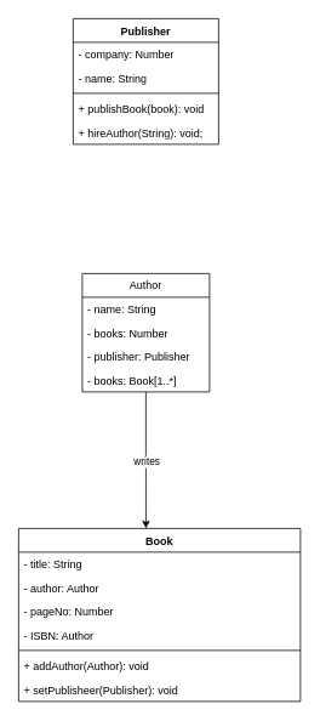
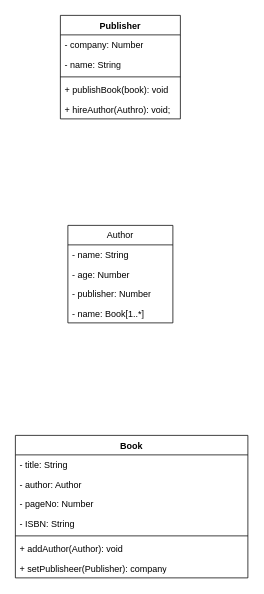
- <mxCell id="22" value="+ hireAuthor(String): void;" style="text;strokeColor=none;fillColor=none;align=left;verticalAlign=top;spacingLeft=4;spacingRight=4;overflow=hidden;rotatable=0;points=[[0,0.5],[1,0.5]];portConstraint=eastwest;whiteSpace=wrap;html=1;fontSize=12;fontFamily=Helvetica;fontColor=default;" parent="17" vertex="1"><mxGeometry y="112" width="160" height="26" as="geometry" /></mxCell>
+ <mxCell id="22" value="+ hireAuthor(Authro): void;" style="text;strokeColor=none;fillColor=none;align=left;verticalAlign=top;spacingLeft=4;spacingRight=4;overflow=hidden;rotatable=0;points=[[0,0.5],[1,0.5]];portConstraint=eastwest;whiteSpace=wrap;html=1;fontSize=12;fontFamily=Helvetica;fontColor=default;" parent="17" vertex="1"><mxGeometry y="112" width="160" height="26" as="geometry" /></mxCell>
- <mxCell id="4" value="- books: Number" style="text;strokeColor=none;fillColor=none;align=left;verticalAlign=top;spacingLeft=4;spacingRight=4;overflow=hidden;rotatable=0;points=[[0,0.5],[1,0.5]];portConstraint=eastwest;whiteSpace=wrap;html=1;" parent="2" vertex="1"><mxGeometry y="52" width="140" height="26" as="geometry" /></mxCell>
+ <mxCell id="4" value="- age: Number" style="text;strokeColor=none;fillColor=none;align=left;verticalAlign=top;spacingLeft=4;spacingRight=4;overflow=hidden;rotatable=0;points=[[0,0.5],[1,0.5]];portConstraint=eastwest;whiteSpace=wrap;html=1;" parent="2" vertex="1"><mxGeometry y="52" width="140" height="26" as="geometry" /></mxCell>
- <mxCell id="5" value="- publisher: Publisher" style="text;strokeColor=none;fillColor=none;align=left;verticalAlign=top;spacingLeft=4;spacingRight=4;overflow=hidden;rotatable=0;points=[[0,0.5],[1,0.5]];portConstraint=eastwest;whiteSpace=wrap;html=1;fontSize=12;fontFamily=Helvetica;fontColor=default;" parent="2" vertex="1"><mxGeometry y="78" width="140" height="26" as="geometry" /></mxCell>
+ <mxCell id="5" value="- publisher: Number" style="text;strokeColor=none;fillColor=none;align=left;verticalAlign=top;spacingLeft=4;spacingRight=4;overflow=hidden;rotatable=0;points=[[0,0.5],[1,0.5]];portConstraint=eastwest;whiteSpace=wrap;html=1;fontSize=12;fontFamily=Helvetica;fontColor=default;" parent="2" vertex="1"><mxGeometry y="78" width="140" height="26" as="geometry" /></mxCell>
- <mxCell id="6" value="- books: Book[1..*]" style="text;strokeColor=none;fillColor=none;align=left;verticalAlign=top;spacingLeft=4;spacingRight=4;overflow=hidden;rotatable=0;points=[[0,0.5],[1,0.5]];portConstraint=eastwest;whiteSpace=wrap;html=1;" parent="2" vertex="1"><mxGeometry y="104" width="140" height="26" as="geometry" /></mxCell>
+ <mxCell id="6" value="- name: Book[1..*]" style="text;strokeColor=none;fillColor=none;align=left;verticalAlign=top;spacingLeft=4;spacingRight=4;overflow=hidden;rotatable=0;points=[[0,0.5],[1,0.5]];portConstraint=eastwest;whiteSpace=wrap;html=1;" parent="2" vertex="1"><mxGeometry y="104" width="140" height="26" as="geometry" /></mxCell>
- <mxCell id="7" style="edgeStyle=orthogonalEdgeStyle;rounded=0;orthogonalLoop=1;jettySize=auto;html=1;entryX=0.452;entryY=0;entryDx=0;entryDy=0;align=center;exitX=0.5;exitY=1;exitDx=0;exitDy=0;entryPerimeter=0;" parent="1" source="2" target="9" edge="1"><mxGeometry relative="1" as="geometry"><mxPoint x="145" y="580" as="targetPoint" /></mxGeometry></mxCell>
- <mxCell id="8" value="writes" style="edgeLabel;html=1;align=center;verticalAlign=middle;resizable=0;points=[];" parent="7" vertex="1" connectable="0"><mxGeometry x="0.044" y="-1" relative="1" as="geometry"><mxPoint x="1" y="-1" as="offset" /></mxGeometry></mxCell>
- <mxCell id="13" value="- ISBN: Author" style="text;strokeColor=none;fillColor=none;align=left;verticalAlign=top;spacingLeft=4;spacingRight=4;overflow=hidden;rotatable=0;points=[[0,0.5],[1,0.5]];portConstraint=eastwest;whiteSpace=wrap;html=1;fontSize=12;fontFamily=Helvetica;fontColor=default;" parent="9" vertex="1"><mxGeometry y="104" width="310" height="26" as="geometry" /></mxCell>
+ <mxCell id="13" value="- ISBN: String" style="text;strokeColor=none;fillColor=none;align=left;verticalAlign=top;spacingLeft=4;spacingRight=4;overflow=hidden;rotatable=0;points=[[0,0.5],[1,0.5]];portConstraint=eastwest;whiteSpace=wrap;html=1;fontSize=12;fontFamily=Helvetica;fontColor=default;" parent="9" vertex="1"><mxGeometry y="104" width="310" height="26" as="geometry" /></mxCell>
- <mxCell id="16" value="+ setPublisheer(Publisher): void" style="text;strokeColor=none;fillColor=none;align=left;verticalAlign=top;spacingLeft=4;spacingRight=4;overflow=hidden;rotatable=0;points=[[0,0.5],[1,0.5]];portConstraint=eastwest;whiteSpace=wrap;html=1;" parent="9" vertex="1"><mxGeometry y="164" width="310" height="26" as="geometry" /></mxCell>
+ <mxCell id="16" value="+ setPublisheer(Publisher): company" style="text;strokeColor=none;fillColor=none;align=left;verticalAlign=top;spacingLeft=4;spacingRight=4;overflow=hidden;rotatable=0;points=[[0,0.5],[1,0.5]];portConstraint=eastwest;whiteSpace=wrap;html=1;" parent="9" vertex="1"><mxGeometry y="164" width="310" height="26" as="geometry" /></mxCell>
